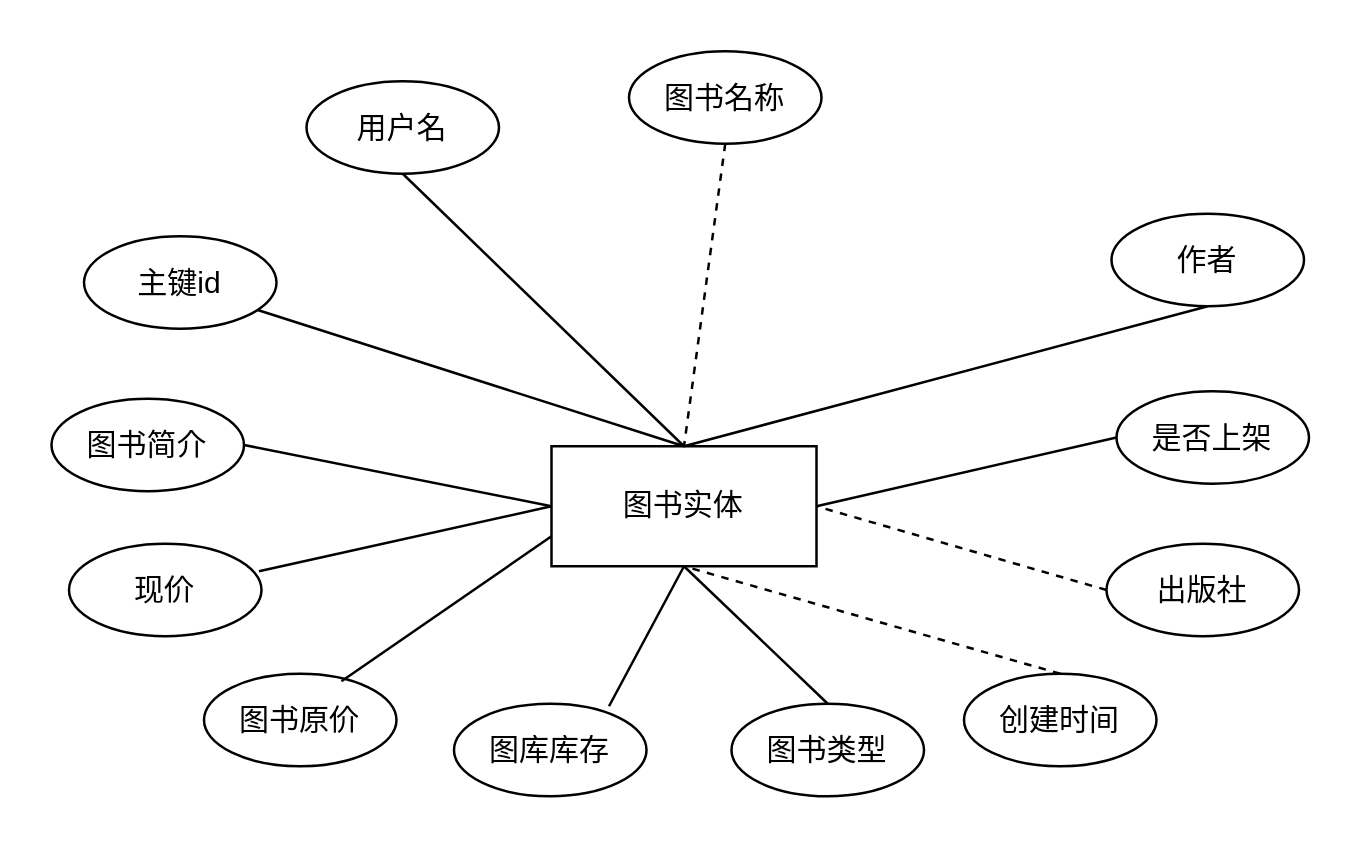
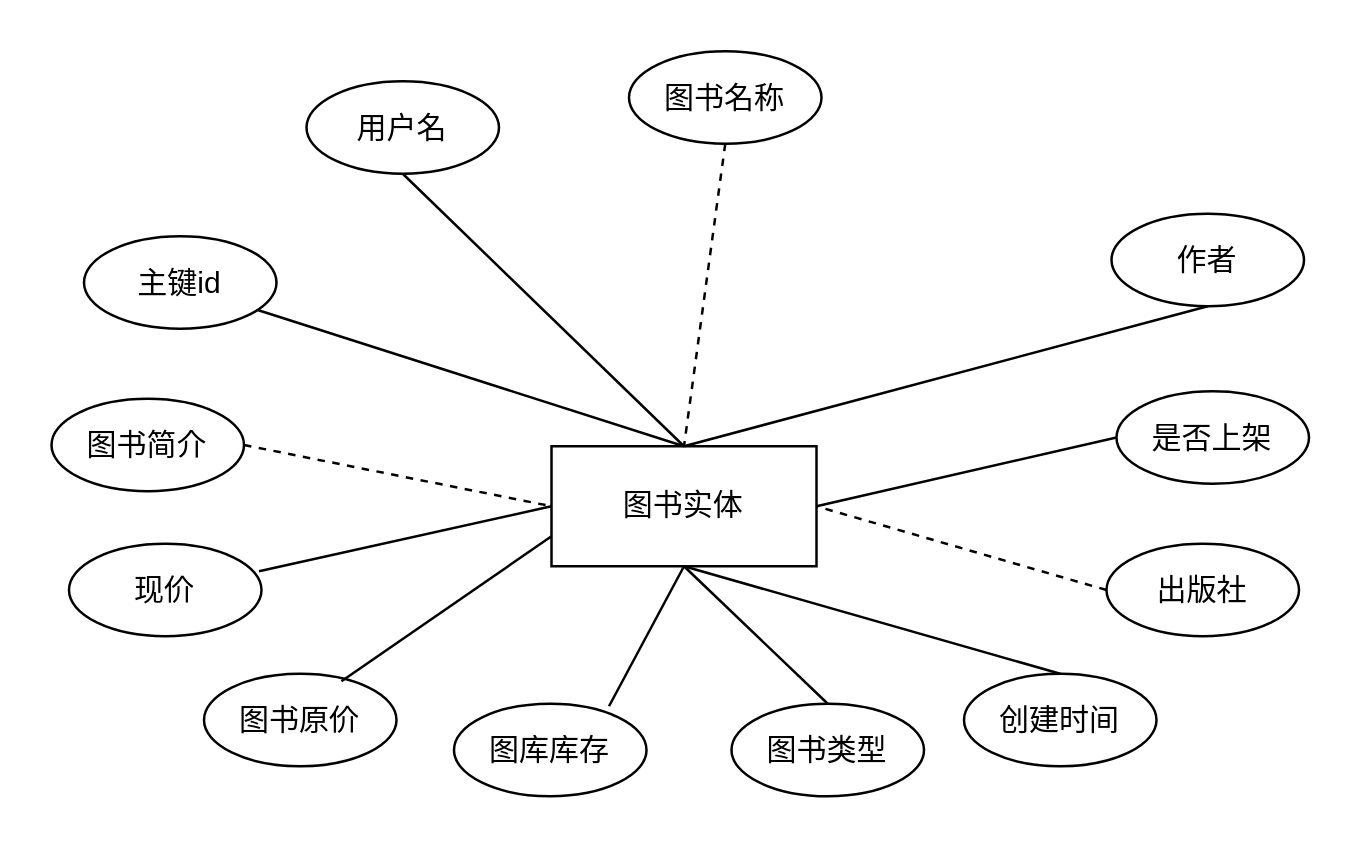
- <mxCell id="24" style="rounded=0;orthogonalLoop=1;jettySize=auto;html=1;entryX=0;entryY=0.5;entryDx=0;entryDy=0;endArrow=none;startFill=0;exitX=1;exitY=0.5;exitDx=0;exitDy=0;" edge="1" parent="1" source="23" target="2"><mxGeometry relative="1" as="geometry"><mxPoint x="113" y="238" as="sourcePoint" /><mxPoint x="230" y="212" as="targetPoint" /></mxGeometry></mxCell>
+ <mxCell id="24" style="rounded=0;orthogonalLoop=1;jettySize=auto;html=1;entryX=0;entryY=0.5;entryDx=0;entryDy=0;endArrow=none;startFill=0;exitX=1;exitY=0.5;exitDx=0;exitDy=0;dashed=1;" edge="1" parent="1" source="23" target="2"><mxGeometry relative="1" as="geometry"><mxPoint x="113" y="238" as="sourcePoint" /><mxPoint x="230" y="212" as="targetPoint" /></mxGeometry></mxCell>
- <mxCell id="26" style="rounded=0;orthogonalLoop=1;jettySize=auto;html=1;endArrow=none;startFill=0;entryX=0.5;entryY=1;entryDx=0;entryDy=0;exitX=0.5;exitY=0;exitDx=0;exitDy=0;dashed=1;" edge="1" parent="1" source="25" target="2"><mxGeometry relative="1" as="geometry"><mxPoint x="341" y="291" as="sourcePoint" /><mxPoint x="283" y="236" as="targetPoint" /></mxGeometry></mxCell>
+ <mxCell id="26" style="rounded=0;orthogonalLoop=1;jettySize=auto;html=1;endArrow=none;startFill=0;entryX=0.5;entryY=1;entryDx=0;entryDy=0;exitX=0.5;exitY=0;exitDx=0;exitDy=0;" edge="1" parent="1" source="25" target="2"><mxGeometry relative="1" as="geometry"><mxPoint x="341" y="291" as="sourcePoint" /><mxPoint x="283" y="236" as="targetPoint" /></mxGeometry></mxCell>
